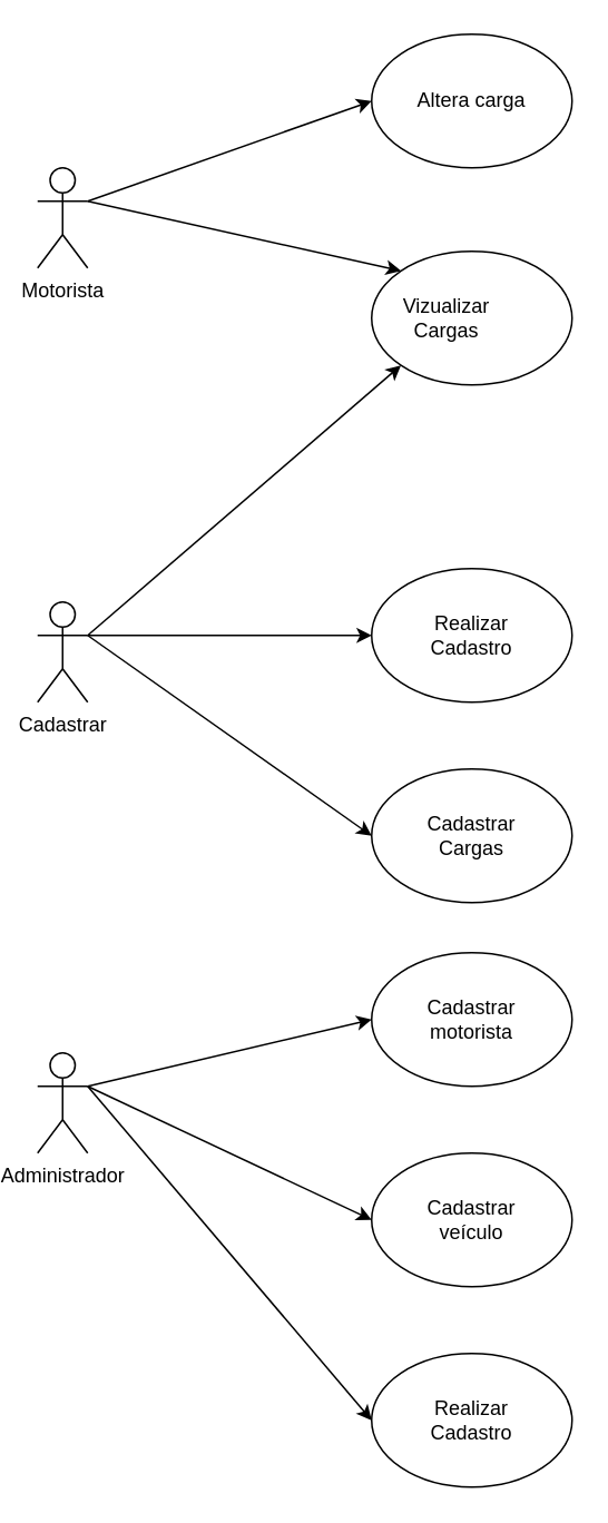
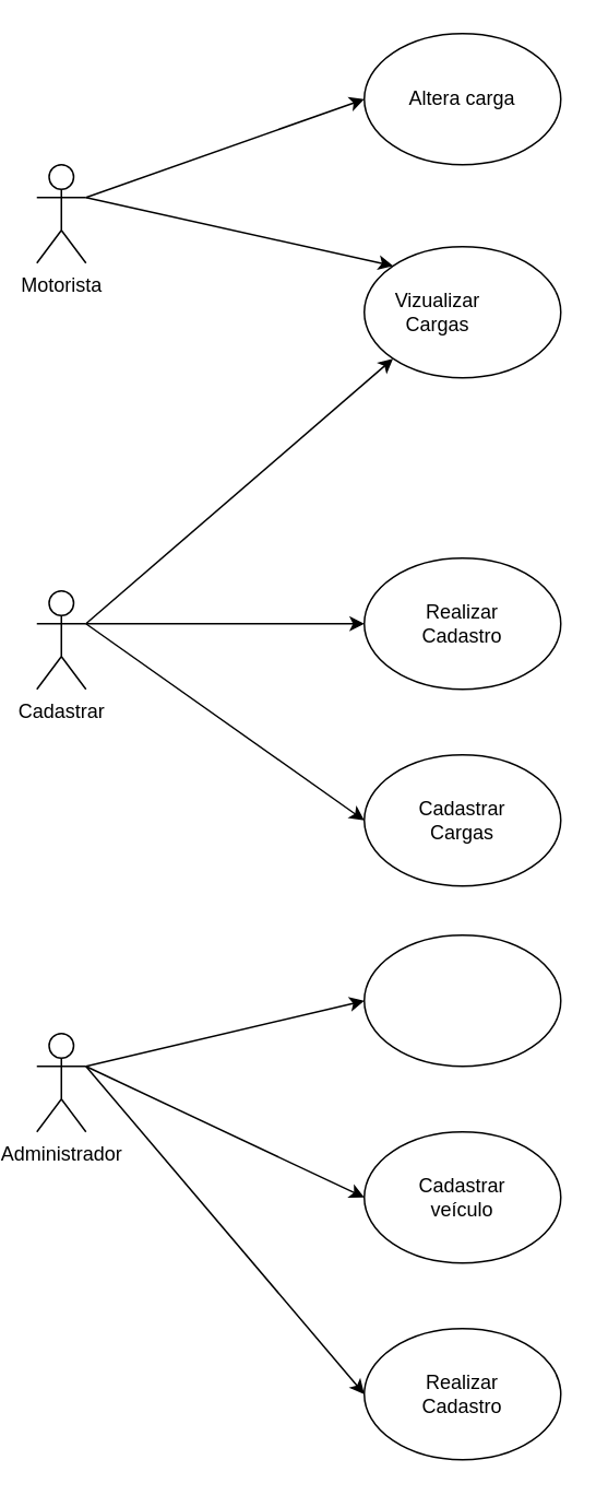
- <mxCell id="16" value="Cadastrar motorista" style="text;html=1;strokeColor=none;fillColor=none;align=center;verticalAlign=middle;whiteSpace=wrap;rounded=0;" vertex="1" parent="1"><mxGeometry x="240" y="600" width="80" height="20" as="geometry" /></mxCell>
